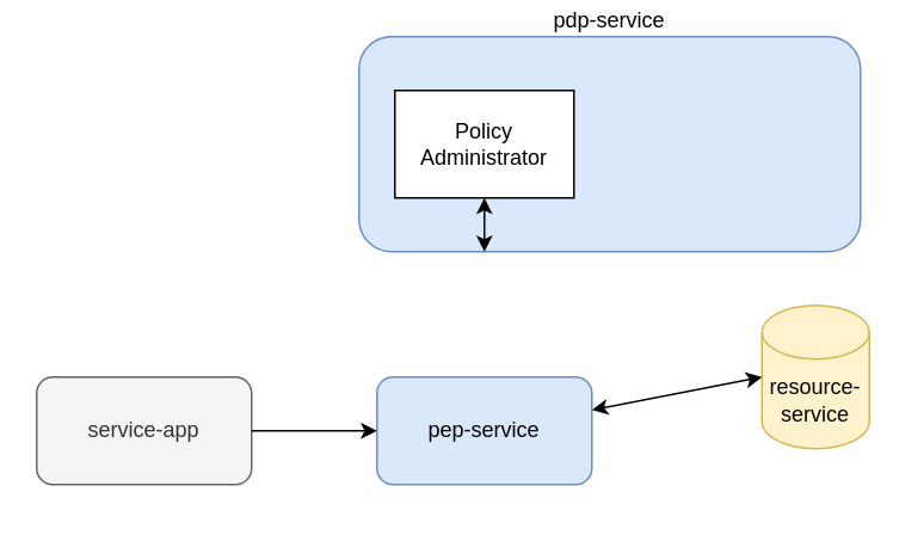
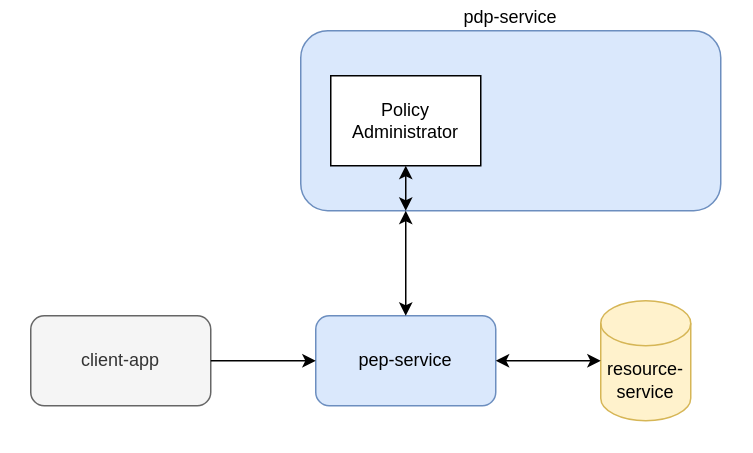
+ <mxCell id="6" value="" style="endArrow=classic;startArrow=classic;html=1;rounded=0;entryX=0.25;entryY=1;entryDx=0;entryDy=0;exitX=0.5;exitY=0;exitDx=0;exitDy=0;" parent="1" source="3" target="5" edge="1"><mxGeometry width="50" height="50" relative="1" as="geometry"><mxPoint x="280" y="210" as="sourcePoint" /><mxPoint x="220" y="160" as="targetPoint" /><Array as="points" /></mxGeometry></mxCell>
- <mxCell id="4" value="resource-service" style="shape=cylinder3;whiteSpace=wrap;html=1;boundedLbl=1;backgroundOutline=1;size=15;fillColor=#fff2cc;strokeColor=#d6b656;" parent="1" vertex="1"><mxGeometry x="425" y="170" width="60" height="80" as="geometry" /></mxCell>
+ <mxCell id="4" value="resource-service" style="shape=cylinder3;whiteSpace=wrap;html=1;boundedLbl=1;backgroundOutline=1;size=15;fillColor=#fff2cc;strokeColor=#d6b656;" parent="1" vertex="1"><mxGeometry x="400" y="200" width="60" height="80" as="geometry" /></mxCell>
- <mxCell id="2" value="service-app" style="rounded=1;whiteSpace=wrap;html=1;fillColor=#f5f5f5;fontColor=#333333;strokeColor=#666666;" parent="1" vertex="1"><mxGeometry x="20" y="210" width="120" height="60" as="geometry" /></mxCell>
+ <mxCell id="2" value="client-app" style="rounded=1;whiteSpace=wrap;html=1;fillColor=#f5f5f5;fontColor=#333333;strokeColor=#666666;" parent="1" vertex="1"><mxGeometry x="20" y="210" width="120" height="60" as="geometry" /></mxCell>
